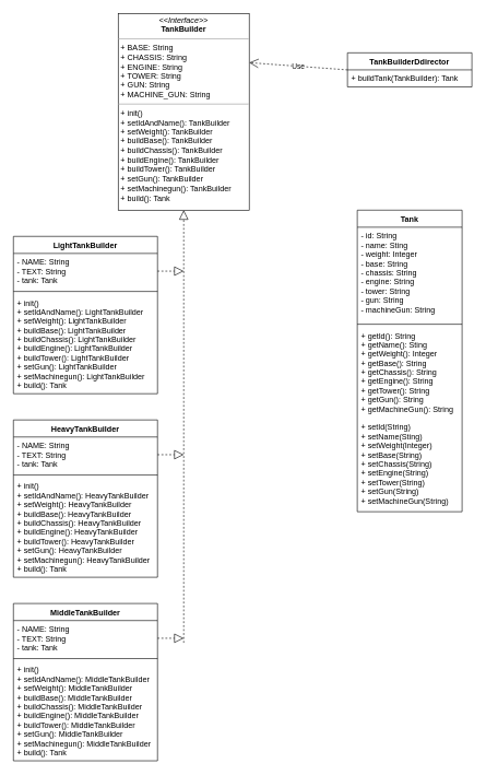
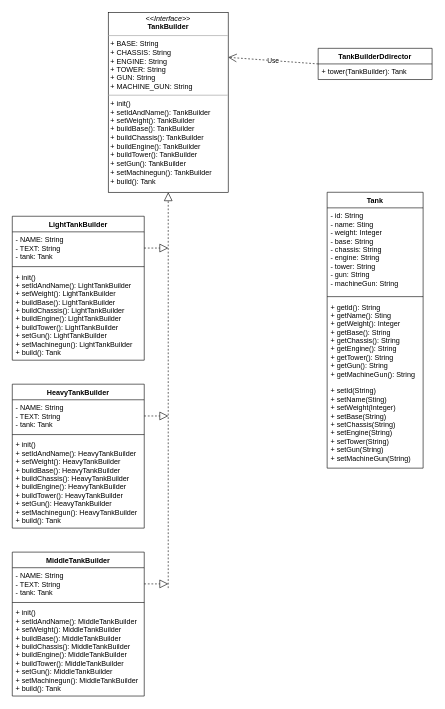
- <mxCell id="24" value="+ buildTank(TankBuilder): Tank" style="text;strokeColor=none;fillColor=none;align=left;verticalAlign=top;spacingLeft=4;spacingRight=4;overflow=hidden;rotatable=0;points=[[0,0.5],[1,0.5]];portConstraint=eastwest;" parent="23" vertex="1"><mxGeometry y="26" width="190" height="26" as="geometry" /></mxCell>
+ <mxCell id="24" value="+ tower(TankBuilder): Tank" style="text;strokeColor=none;fillColor=none;align=left;verticalAlign=top;spacingLeft=4;spacingRight=4;overflow=hidden;rotatable=0;points=[[0,0.5],[1,0.5]];portConstraint=eastwest;" parent="23" vertex="1"><mxGeometry y="26" width="190" height="26" as="geometry" /></mxCell>
